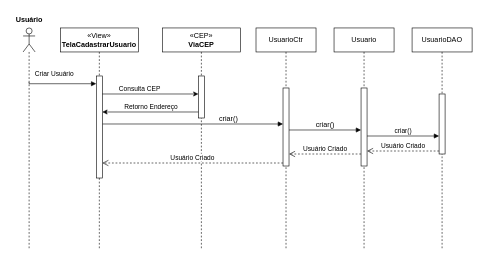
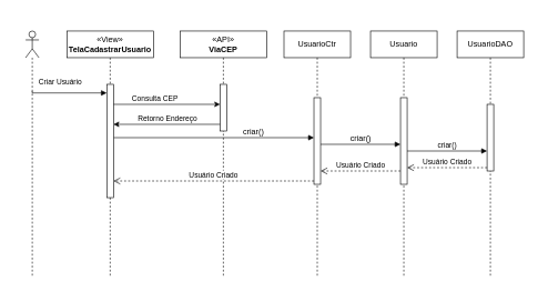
- <mxCell id="12" value="Usuário" style="text;align=center;fontStyle=1;verticalAlign=middle;spacingLeft=3;spacingRight=3;strokeColor=none;rotatable=0;points=[[0,0.5],[1,0.5]];portConstraint=eastwest;html=1;" parent="1" vertex="1"><mxGeometry x="20" y="20" width="56" height="26" as="geometry" /></mxCell>
- <mxCell id="3" value="«CEP»&lt;br&gt;&lt;b&gt;ViaCEP&lt;/b&gt;" style="shape=umlLifeline;perimeter=lifelinePerimeter;whiteSpace=wrap;html=1;container=1;dropTarget=0;collapsible=0;recursiveResize=0;outlineConnect=0;portConstraint=eastwest;newEdgeStyle={&quot;curved&quot;:0,&quot;rounded&quot;:0};" parent="1" vertex="1"><mxGeometry x="270" y="46" width="130" height="370" as="geometry" /></mxCell>
+ <mxCell id="3" value="«API»&lt;br&gt;&lt;b&gt;ViaCEP&lt;/b&gt;" style="shape=umlLifeline;perimeter=lifelinePerimeter;whiteSpace=wrap;html=1;container=1;dropTarget=0;collapsible=0;recursiveResize=0;outlineConnect=0;portConstraint=eastwest;newEdgeStyle={&quot;curved&quot;:0,&quot;rounded&quot;:0};" parent="1" vertex="1"><mxGeometry x="270" y="46" width="130" height="370" as="geometry" /></mxCell>
